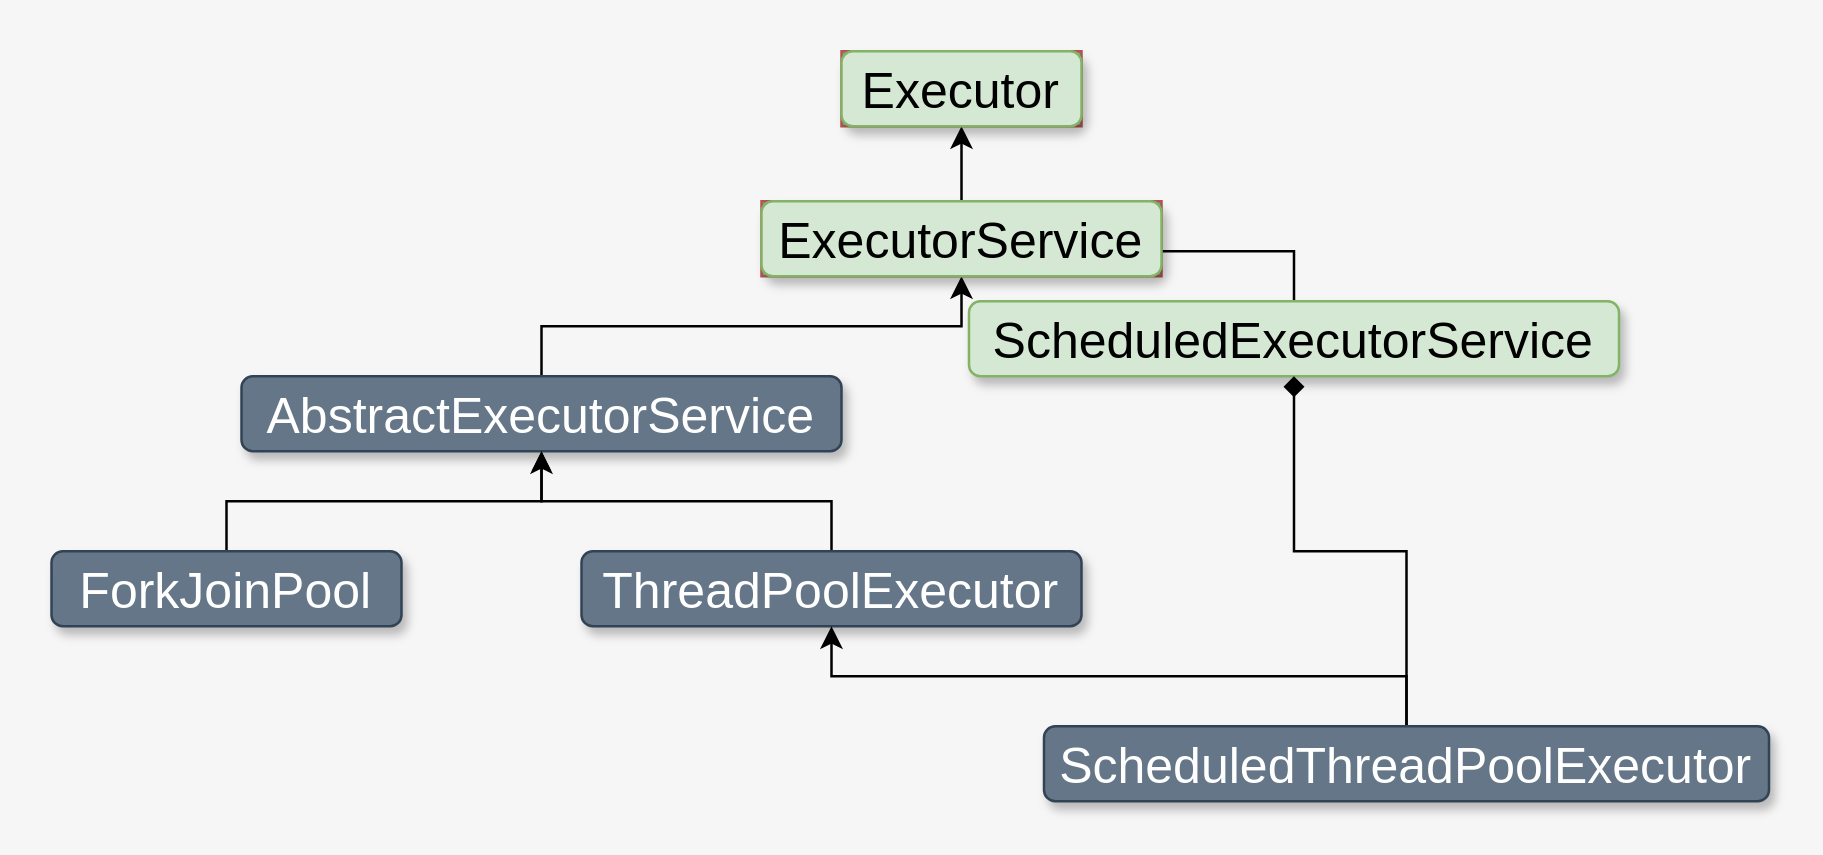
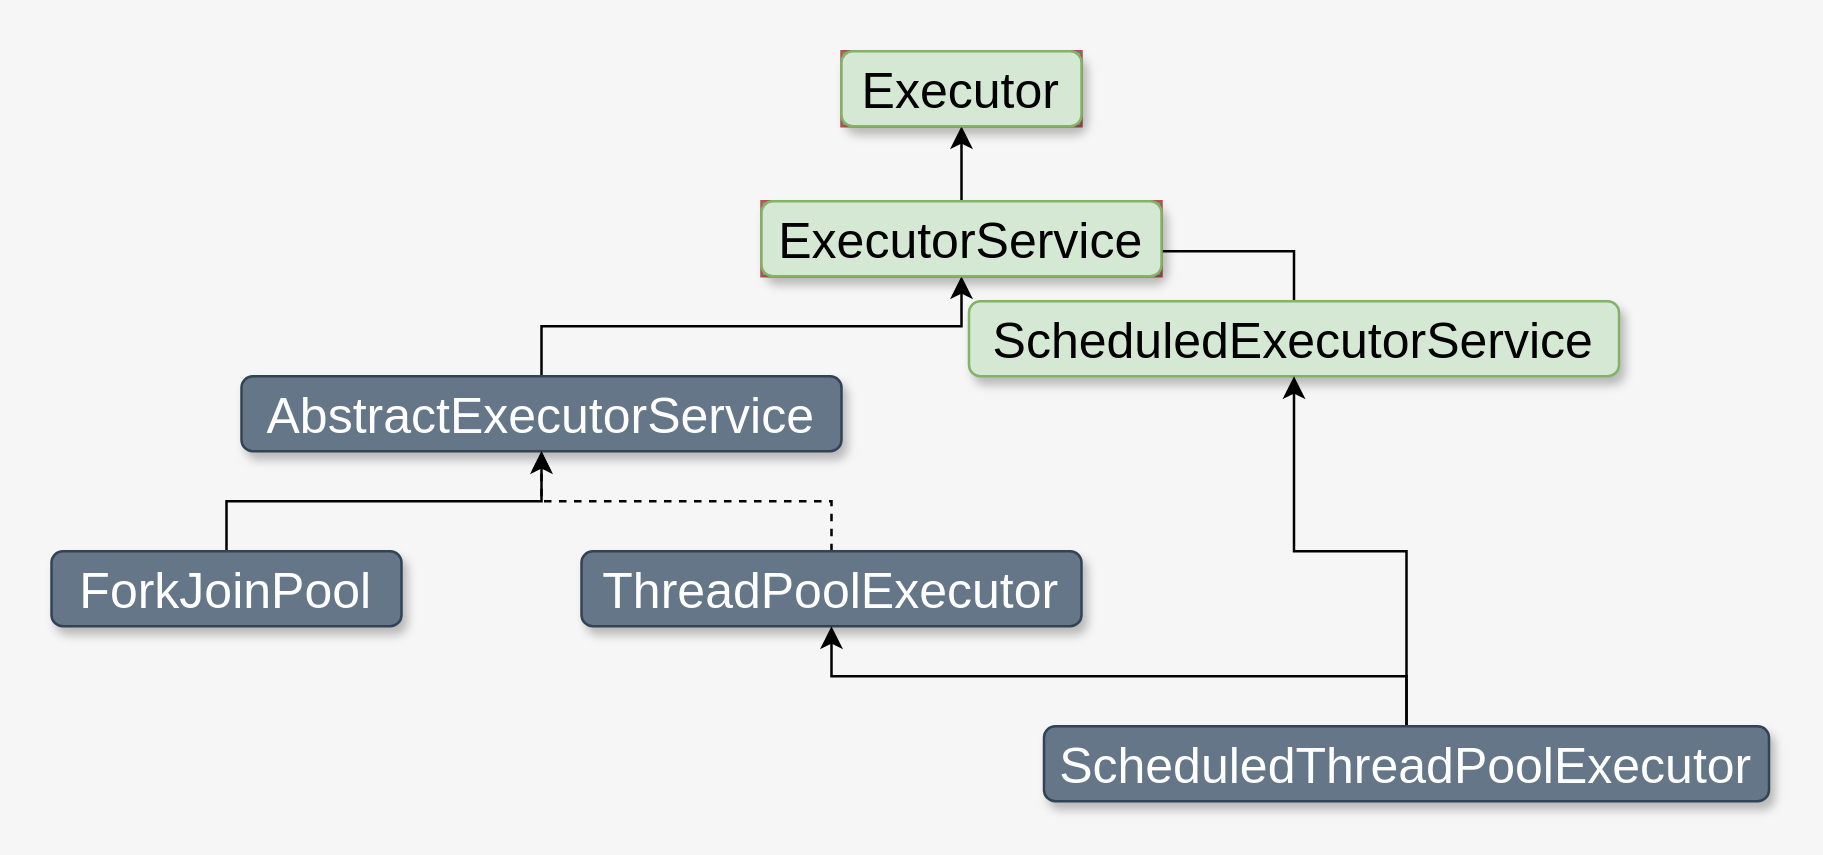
- <mxCell id="13" style="edgeStyle=orthogonalEdgeStyle;rounded=0;orthogonalLoop=1;jettySize=auto;html=1;exitX=0.5;exitY=0;exitDx=0;exitDy=0;fontSize=20;endArrow=diamond;" edge="1" parent="1" source="15" target="8"><mxGeometry relative="1" as="geometry" /></mxCell>
+ <mxCell id="13" style="edgeStyle=orthogonalEdgeStyle;rounded=0;orthogonalLoop=1;jettySize=auto;html=1;exitX=0.5;exitY=0;exitDx=0;exitDy=0;fontSize=20;" edge="1" parent="1" source="15" target="8"><mxGeometry relative="1" as="geometry" /></mxCell>
- <mxCell id="11" style="edgeStyle=orthogonalEdgeStyle;rounded=0;orthogonalLoop=1;jettySize=auto;html=1;exitX=0.5;exitY=0;exitDx=0;exitDy=0;fontSize=20;" edge="1" parent="1" source="12" target="6"><mxGeometry relative="1" as="geometry" /></mxCell>
+ <mxCell id="11" style="edgeStyle=orthogonalEdgeStyle;rounded=0;orthogonalLoop=1;jettySize=auto;html=1;exitX=0.5;exitY=0;exitDx=0;exitDy=0;fontSize=20;dashed=1;" edge="1" parent="1" source="12" target="6"><mxGeometry relative="1" as="geometry" /></mxCell>
